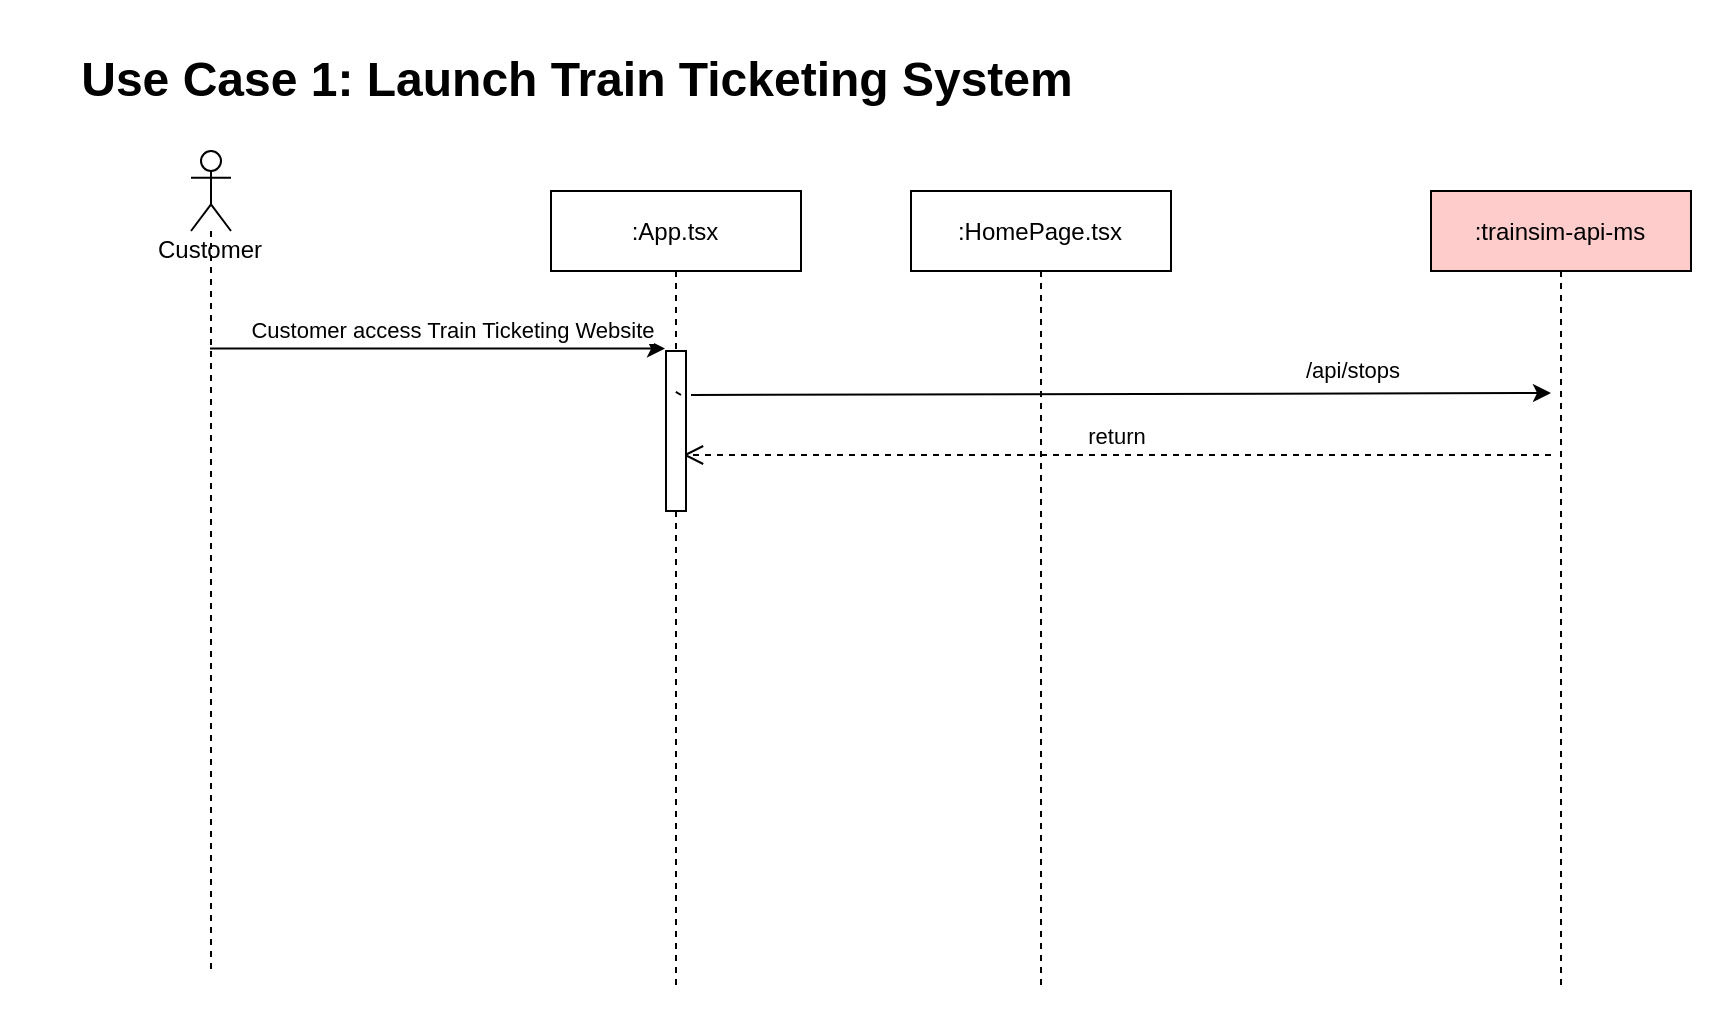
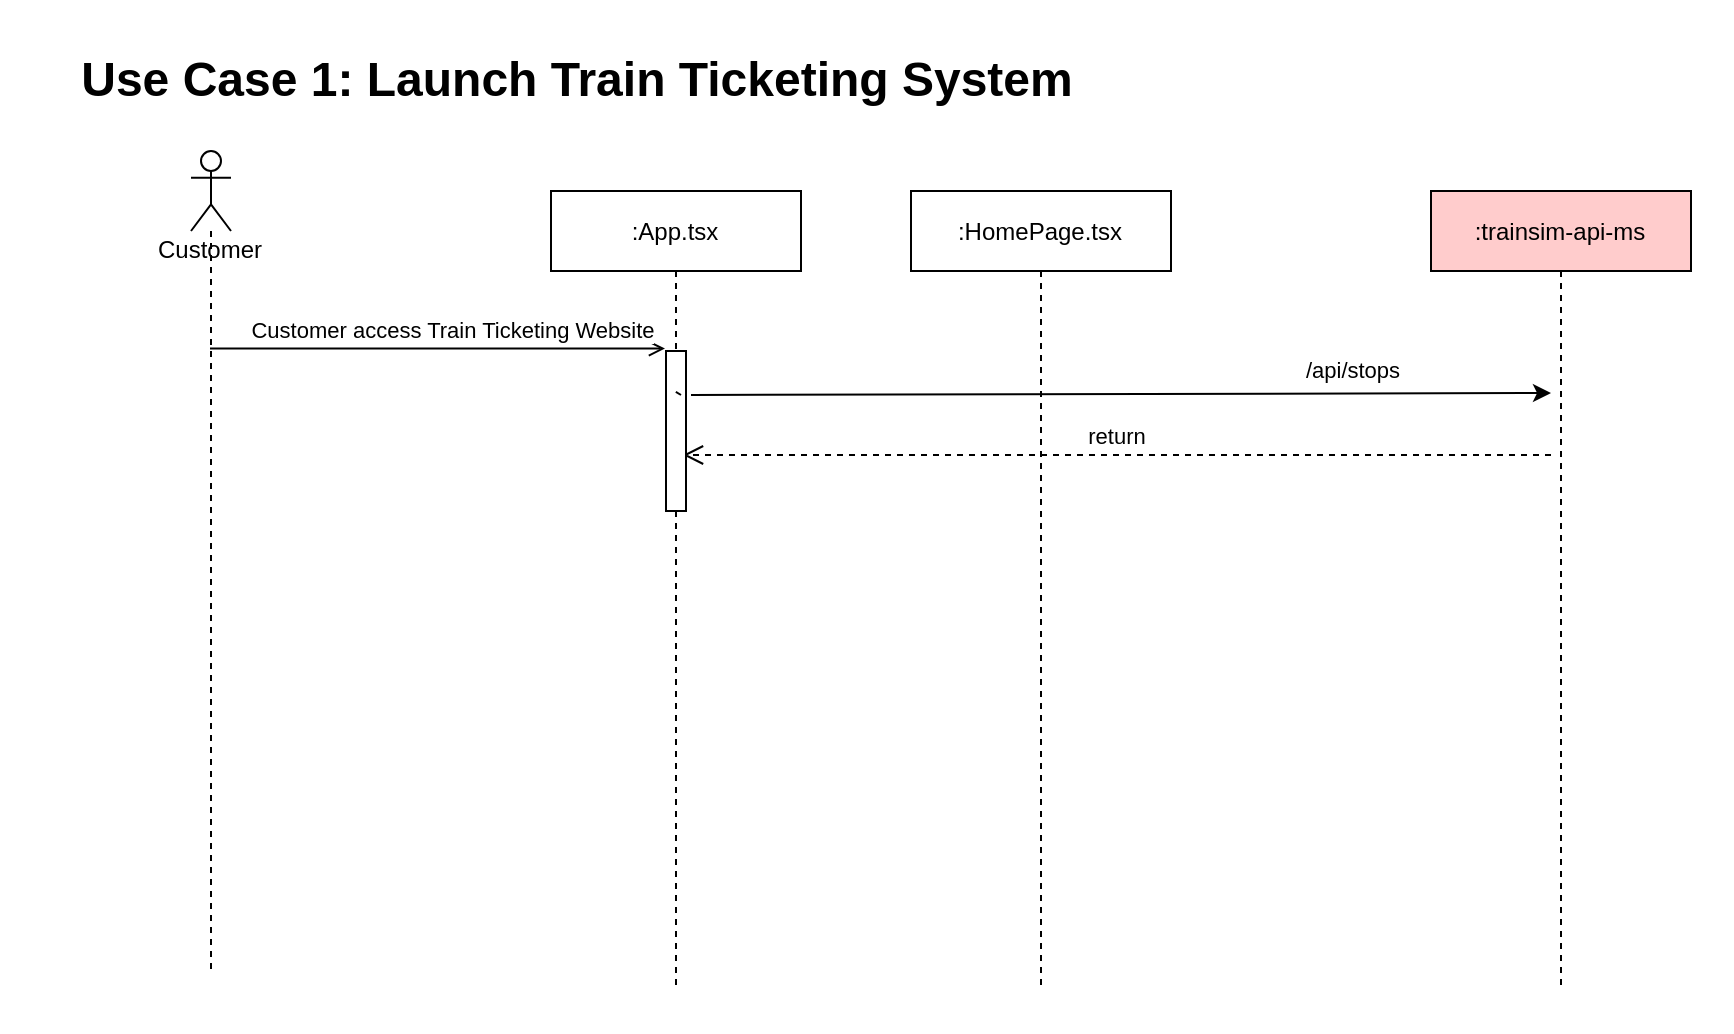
- <mxCell id="7" value="" style="endArrow=classic;html=1;entryX=0.456;entryY=0.197;entryDx=0;entryDy=0;entryPerimeter=0;" edge="1" parent="1" source="4" target="2"><mxGeometry width="50" height="50" relative="1" as="geometry"><mxPoint x="115" y="205" as="sourcePoint" /><mxPoint x="165" y="155" as="targetPoint" /></mxGeometry></mxCell>
+ <mxCell id="7" value="" style="endArrow=open;html=1;entryX=0.456;entryY=0.197;entryDx=0;entryDy=0;entryPerimeter=0;" edge="1" parent="1" source="4" target="2"><mxGeometry width="50" height="50" relative="1" as="geometry"><mxPoint x="115" y="205" as="sourcePoint" /><mxPoint x="165" y="155" as="targetPoint" /></mxGeometry></mxCell>
